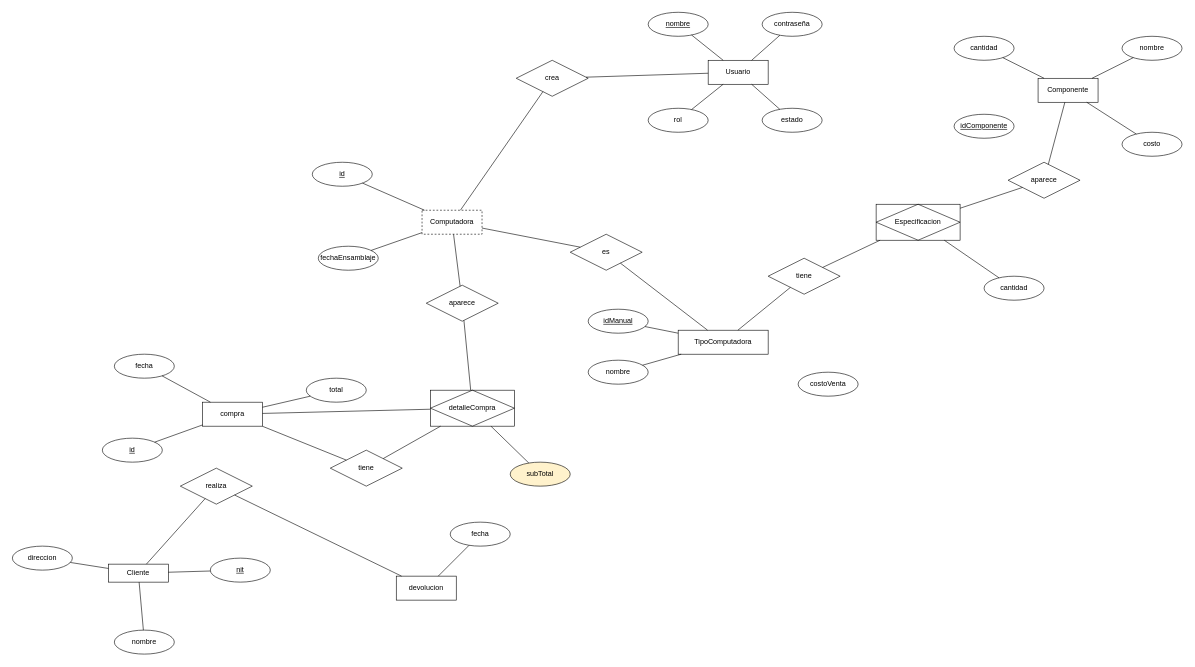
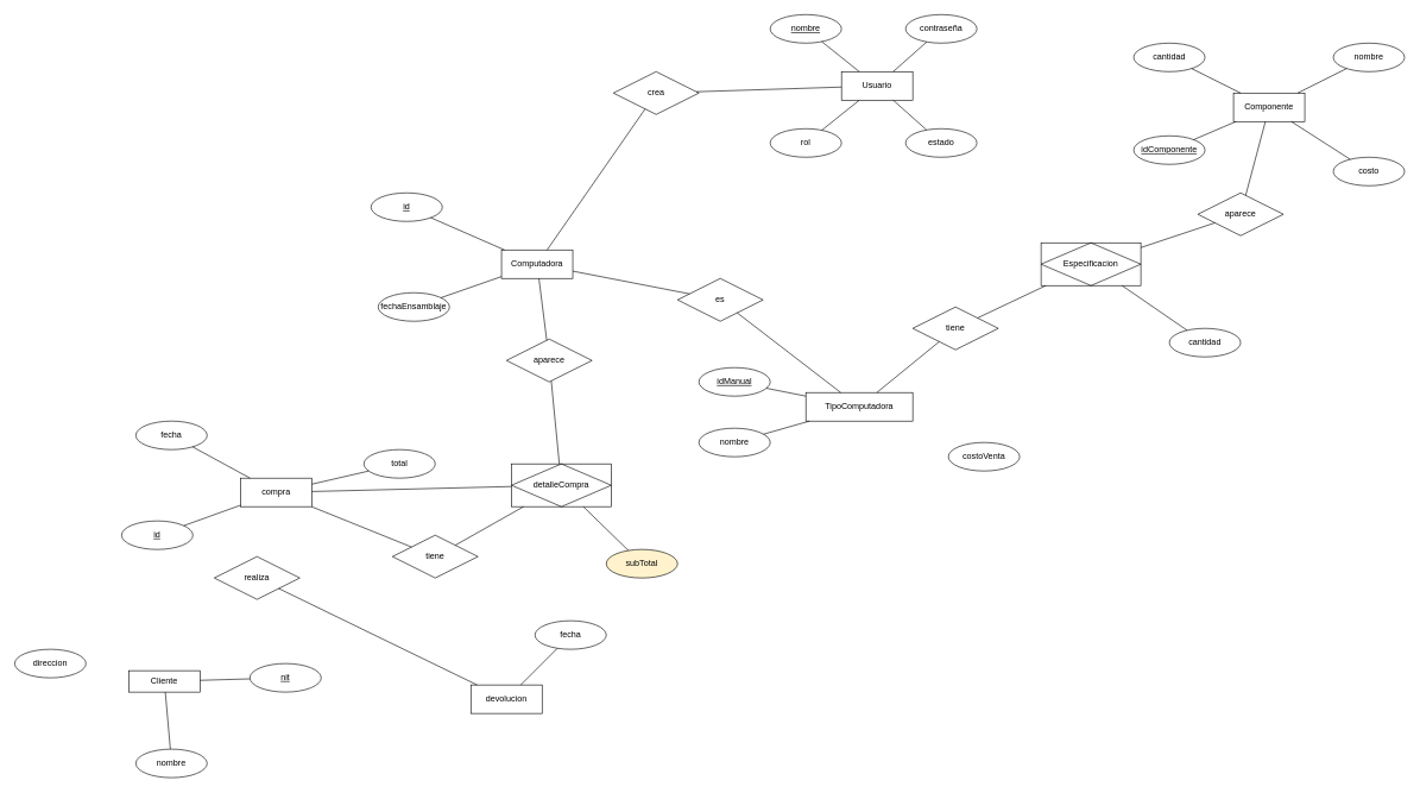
+ <mxCell id="31" value="" style="endArrow=none;html=1;rounded=0;" parent="1" source="28" target="26" edge="1"><mxGeometry relative="1" as="geometry"><mxPoint x="1560" y="110" as="sourcePoint" /><mxPoint x="1720" y="110" as="targetPoint" /></mxGeometry></mxCell>
- <mxCell id="13" value="Computadora" style="whiteSpace=wrap;html=1;align=center;dashed=1;" parent="1" vertex="1"><mxGeometry x="703" y="350" width="100" height="40" as="geometry" /></mxCell>
+ <mxCell id="13" value="Computadora" style="whiteSpace=wrap;html=1;align=center;" parent="1" vertex="1"><mxGeometry x="703" y="350" width="100" height="40" as="geometry" /></mxCell>
- <mxCell id="44" value="" style="endArrow=none;html=1;rounded=0;" parent="1" source="35" target="43" edge="1"><mxGeometry relative="1" as="geometry"><mxPoint x="350" y="763.91" as="sourcePoint" /><mxPoint x="307.826" y="879.997" as="targetPoint" /></mxGeometry></mxCell>
- <mxCell id="39" value="" style="endArrow=none;html=1;rounded=0;" parent="1" source="37" target="35" edge="1"><mxGeometry relative="1" as="geometry"><mxPoint x="250" y="770" as="sourcePoint" /><mxPoint x="410" y="770" as="targetPoint" /></mxGeometry></mxCell>
